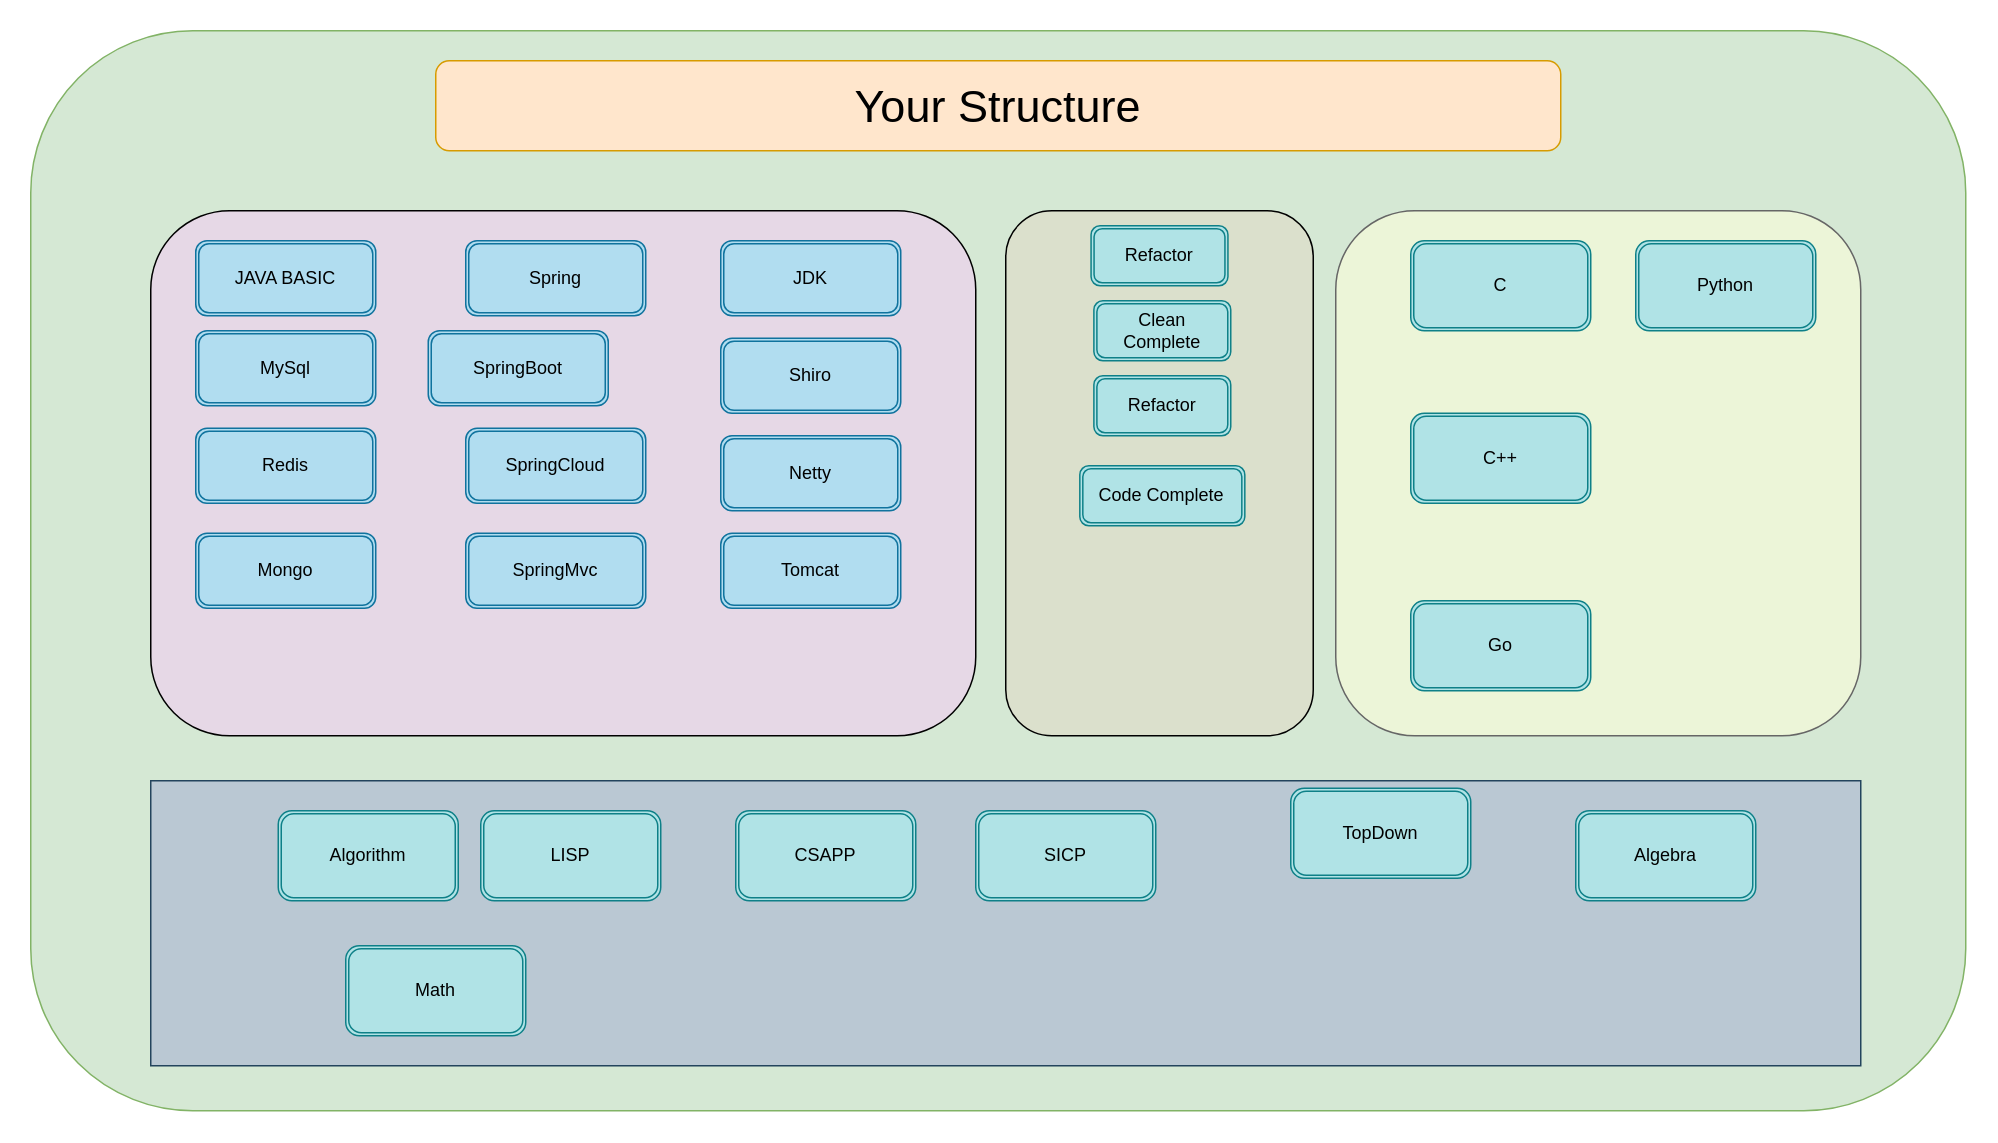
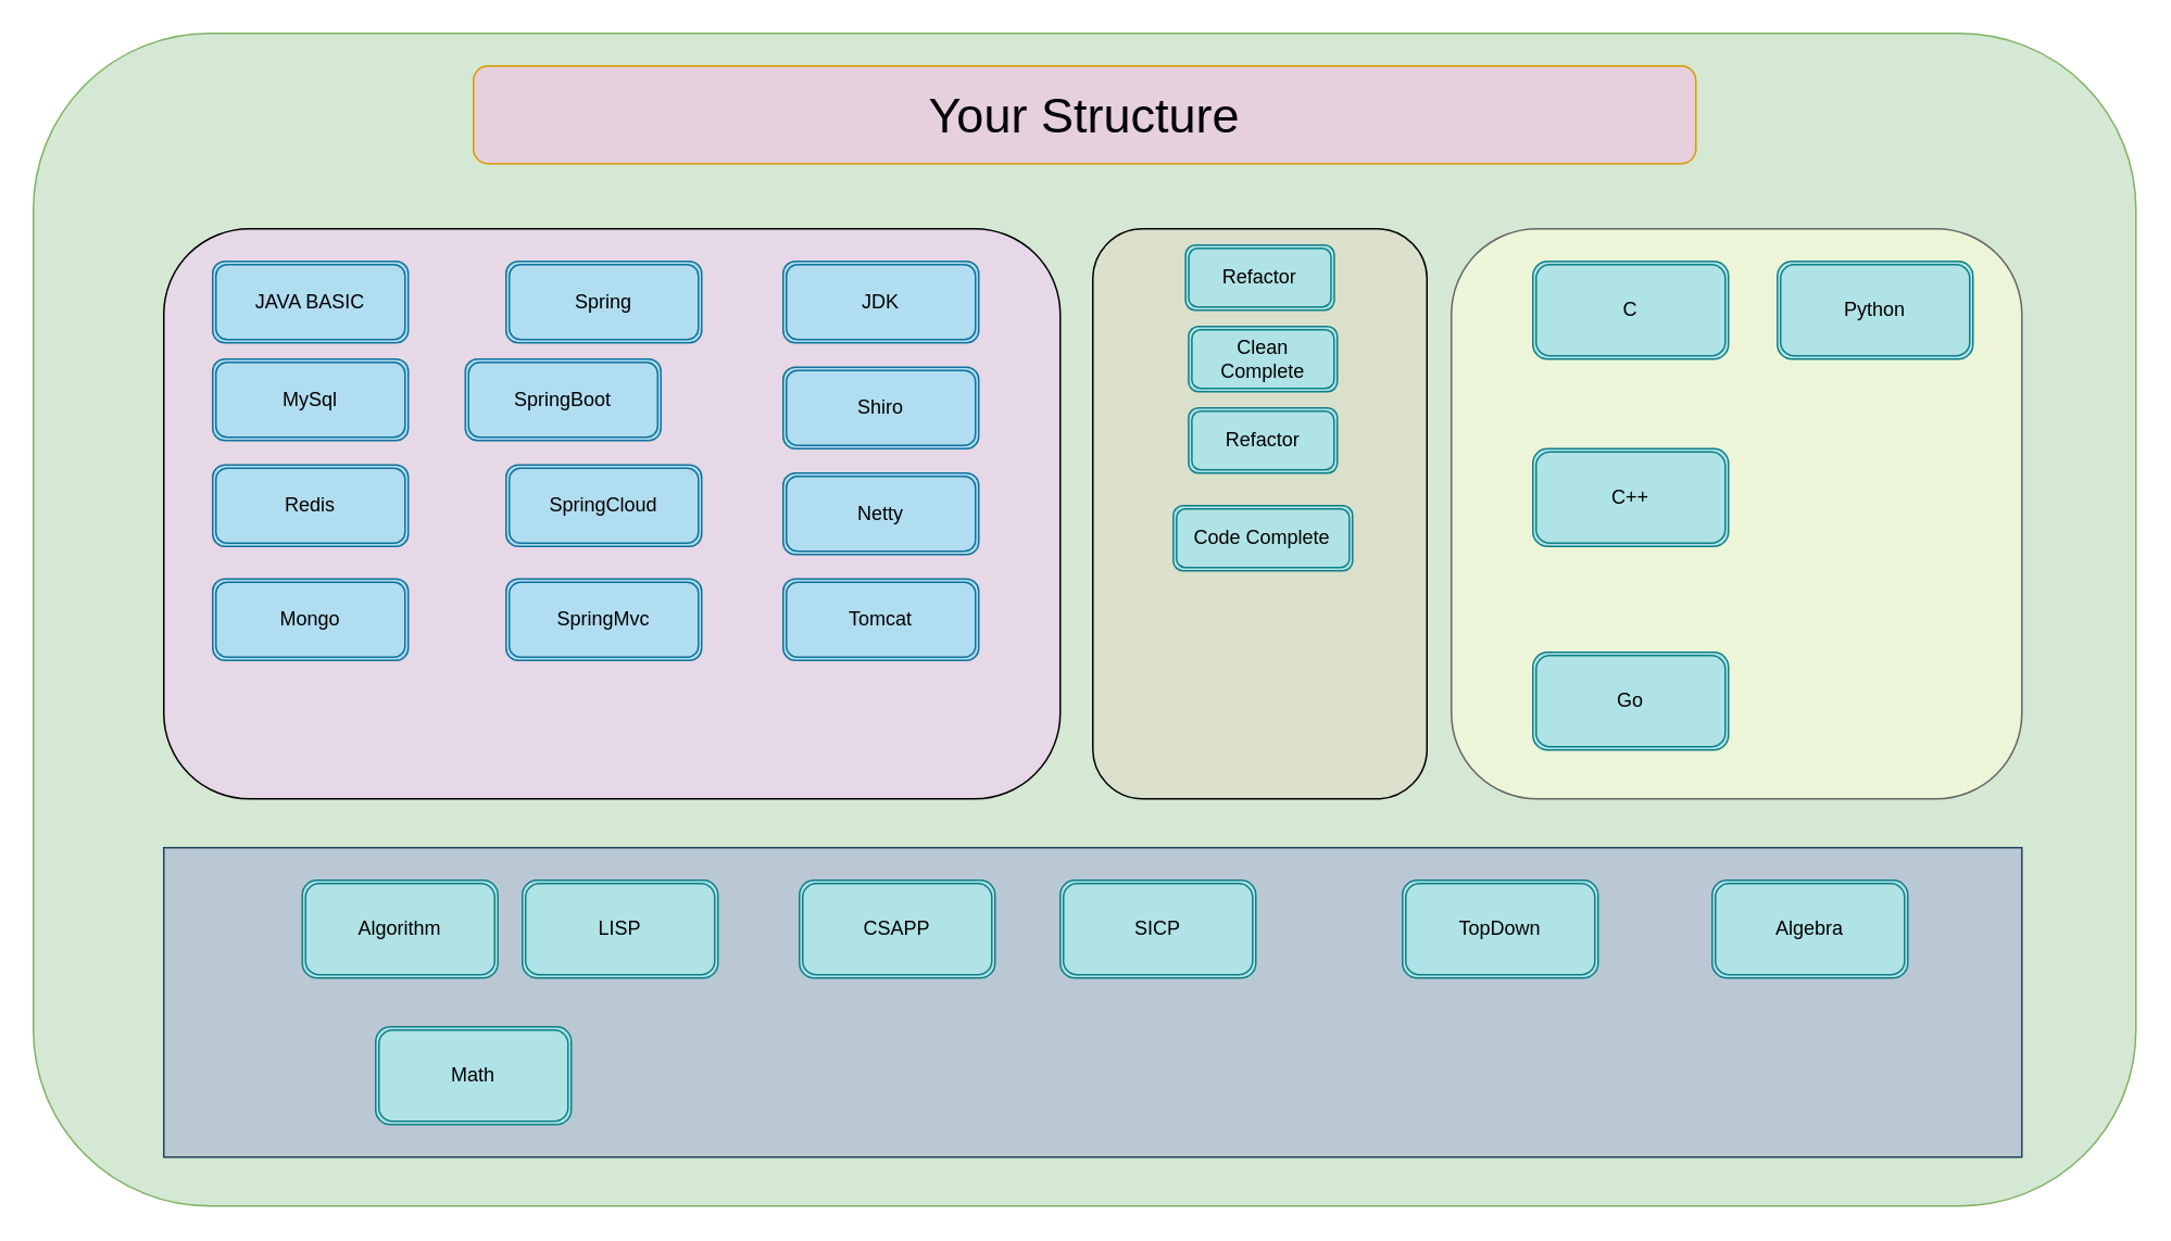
- <mxCell id="3" value="&lt;font style=&quot;font-size: 30px&quot;&gt;Your Structure&lt;/font&gt;" style="rounded=1;whiteSpace=wrap;html=1;align=center;strokeColor=#d79b00;fillColor=#ffe6cc;" vertex="1" parent="1"><mxGeometry x="290" y="40" width="750" height="60" as="geometry" /></mxCell>
+ <mxCell id="3" value="&lt;font style=&quot;font-size: 30px&quot;&gt;Your Structure&lt;/font&gt;" style="rounded=1;whiteSpace=wrap;html=1;align=center;strokeColor=#d79b00;fillColor=#E6D0DE;" vertex="1" parent="1"><mxGeometry x="290" y="40" width="750" height="60" as="geometry" /></mxCell>
- <mxCell id="29" value="TopDown" style="shape=ext;double=1;rounded=1;whiteSpace=wrap;html=1;fillColor=#b0e3e6;strokeColor=#0e8088;" vertex="1" parent="1"><mxGeometry x="860" y="525" width="120" height="60" as="geometry" /></mxCell>
+ <mxCell id="29" value="TopDown" style="shape=ext;double=1;rounded=1;whiteSpace=wrap;html=1;fillColor=#b0e3e6;strokeColor=#0e8088;" vertex="1" parent="1"><mxGeometry x="860" y="540" width="120" height="60" as="geometry" /></mxCell>
